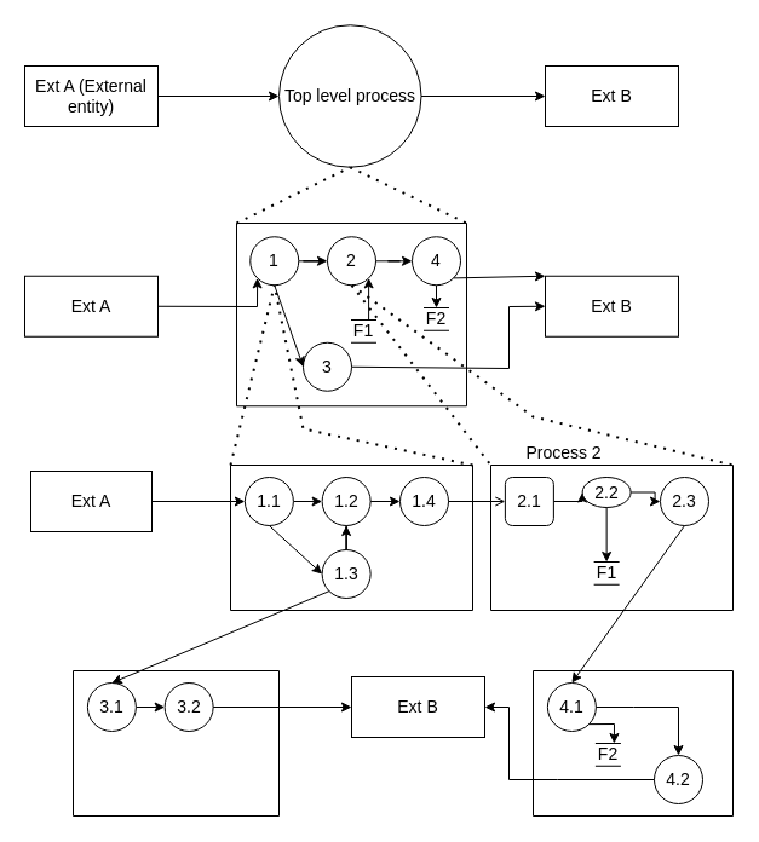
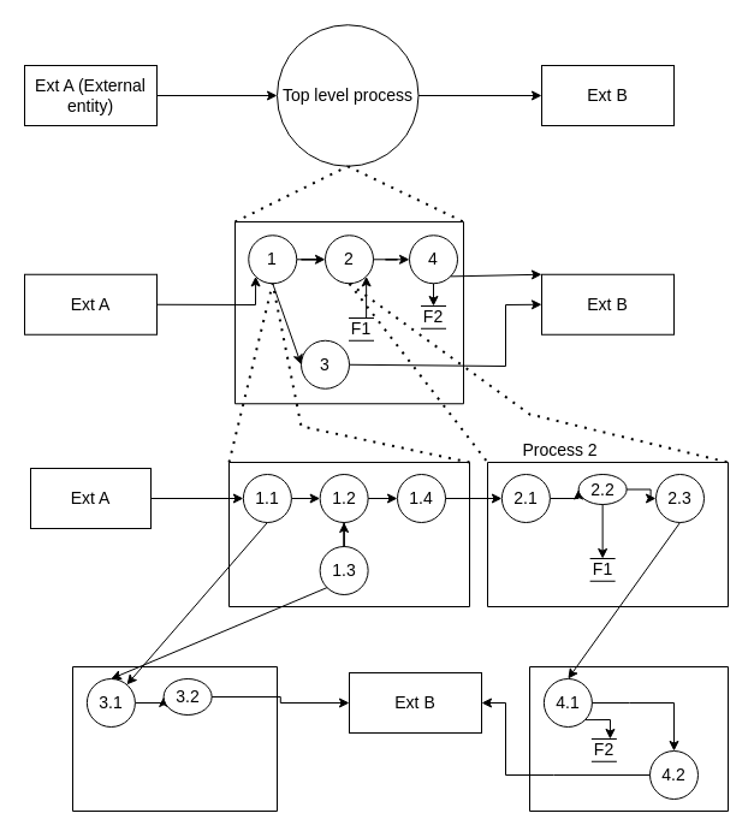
- <mxCell id="50" style="edgeStyle=orthogonalEdgeStyle;rounded=0;orthogonalLoop=1;jettySize=auto;html=1;exitX=1;exitY=0.5;exitDx=0;exitDy=0;entryX=0;entryY=0.5;entryDx=0;entryDy=0;fontSize=14;startArrow=none;startFill=0;endArrow=open;endFill=1;" edge="1" parent="1" source="37" target="41"><mxGeometry relative="1" as="geometry" /></mxCell>
+ <mxCell id="50" style="edgeStyle=orthogonalEdgeStyle;rounded=0;orthogonalLoop=1;jettySize=auto;html=1;exitX=1;exitY=0.5;exitDx=0;exitDy=0;entryX=0;entryY=0.5;entryDx=0;entryDy=0;fontSize=14;startArrow=none;startFill=0;endArrow=classic;endFill=1;" edge="1" parent="1" source="37" target="41"><mxGeometry relative="1" as="geometry" /></mxCell>
- <mxCell id="41" value="2.1" style="whiteSpace=wrap;html=1;aspect=fixed;fontSize=14;rounded=1;" vertex="1" parent="39"><mxGeometry x="11.88" y="10" width="40" height="40" as="geometry" /></mxCell>
+ <mxCell id="41" value="2.1" style="ellipse;whiteSpace=wrap;html=1;aspect=fixed;fontSize=14;" vertex="1" parent="39"><mxGeometry x="11.88" y="10" width="40" height="40" as="geometry" /></mxCell>
- <mxCell id="36" value="" style="endArrow=classic;html=1;rounded=0;fontSize=14;entryX=0;entryY=0.5;entryDx=0;entryDy=0;exitX=0.5;exitY=1;exitDx=0;exitDy=0;" edge="1" parent="29" source="31" target="35"><mxGeometry width="50" height="50" relative="1" as="geometry"><mxPoint x="80" y="70" as="sourcePoint" /><mxPoint x="130" y="20" as="targetPoint" /></mxGeometry></mxCell>
+ <mxCell id="36" value="" style="endArrow=classic;html=1;rounded=0;fontSize=14;exitX=0.5;exitY=1;exitDx=0;exitDy=0;" edge="1" parent="29" source="31" target="53"><mxGeometry width="50" height="50" relative="1" as="geometry"><mxPoint x="80" y="70" as="sourcePoint" /><mxPoint x="130" y="20" as="targetPoint" /></mxGeometry></mxCell>
- <mxCell id="54" value="3.2" style="ellipse;whiteSpace=wrap;html=1;aspect=fixed;fontSize=14;" vertex="1" parent="51"><mxGeometry x="75.63" y="10" width="40" height="40" as="geometry" /></mxCell>
+ <mxCell id="54" value="3.2" style="ellipse;whiteSpace=wrap;html=1;aspect=fixed;fontSize=14;" vertex="1" parent="51"><mxGeometry x="75.63" y="10" width="40" height="30" as="geometry" /></mxCell>
